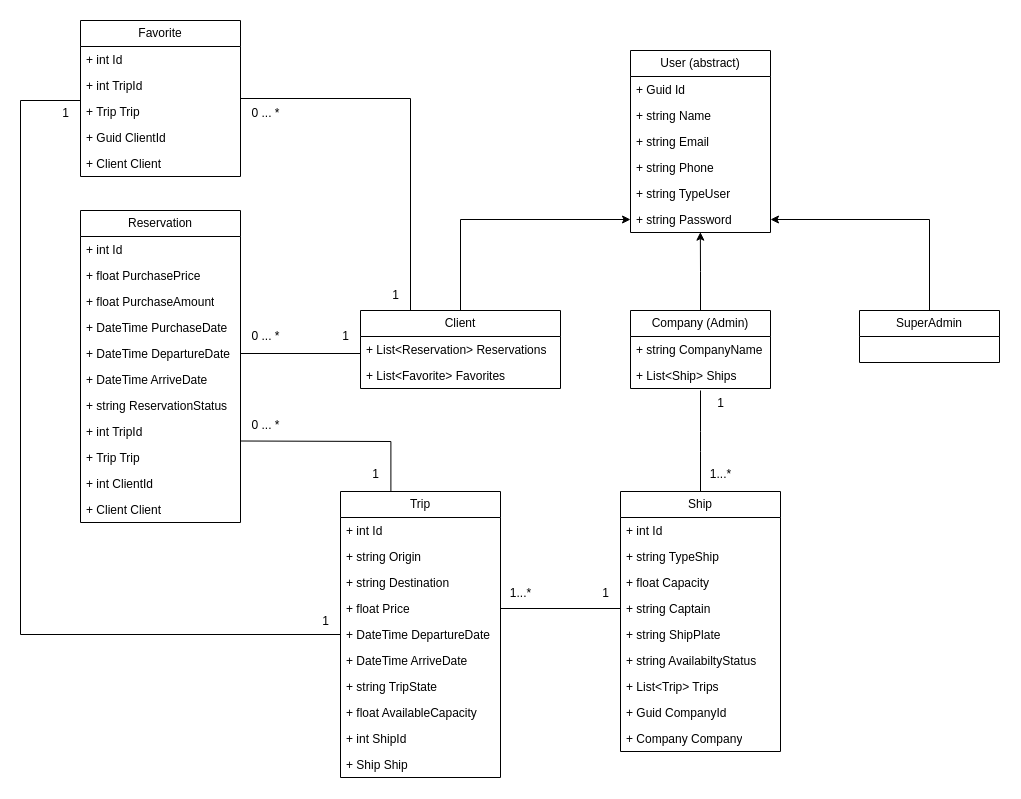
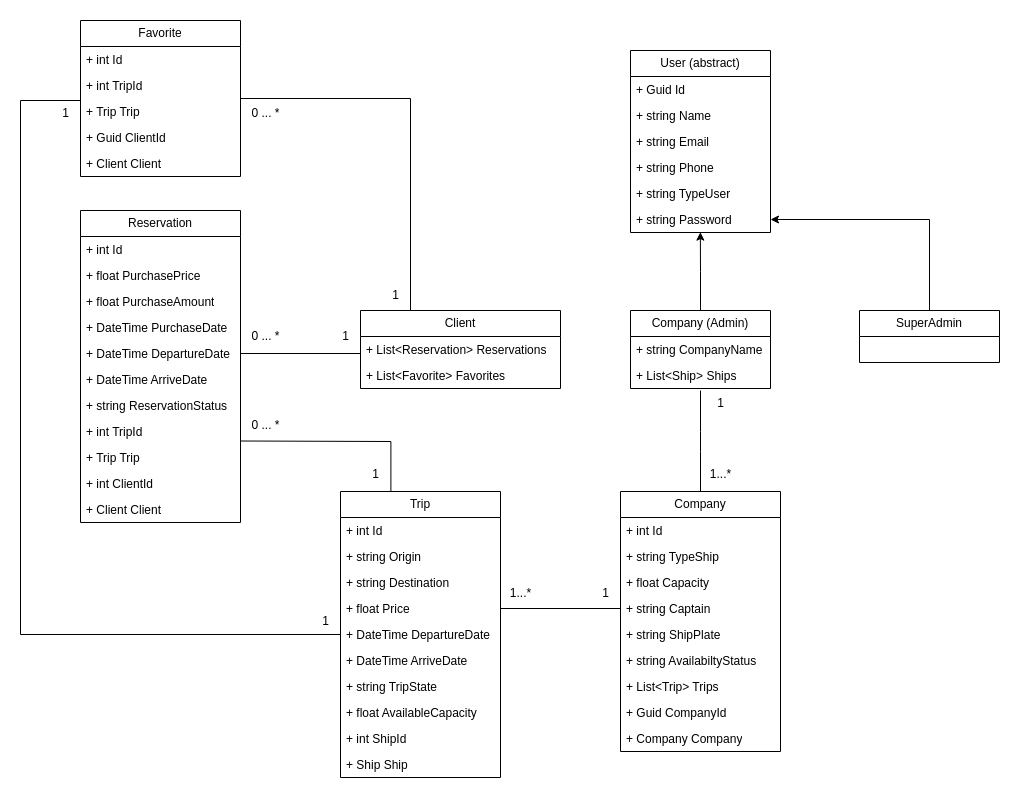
- <mxCell id="13" style="edgeStyle=orthogonalEdgeStyle;rounded=0;orthogonalLoop=1;jettySize=auto;html=1;entryX=0;entryY=0.5;entryDx=0;entryDy=0;" edge="1" parent="1" source="14" target="8"><mxGeometry relative="1" as="geometry" /></mxCell>
- <mxCell id="20" value="Ship" style="swimlane;fontStyle=0;childLayout=stackLayout;horizontal=1;startSize=26;fillColor=none;horizontalStack=0;resizeParent=1;resizeParentMax=0;resizeLast=0;collapsible=1;marginBottom=0;whiteSpace=wrap;html=1;" vertex="1" parent="1"><mxGeometry x="620" y="491" width="160" height="260" as="geometry" /></mxCell>
+ <mxCell id="20" value="Company" style="swimlane;fontStyle=0;childLayout=stackLayout;horizontal=1;startSize=26;fillColor=none;horizontalStack=0;resizeParent=1;resizeParentMax=0;resizeLast=0;collapsible=1;marginBottom=0;whiteSpace=wrap;html=1;" vertex="1" parent="1"><mxGeometry x="620" y="491" width="160" height="260" as="geometry" /></mxCell>
